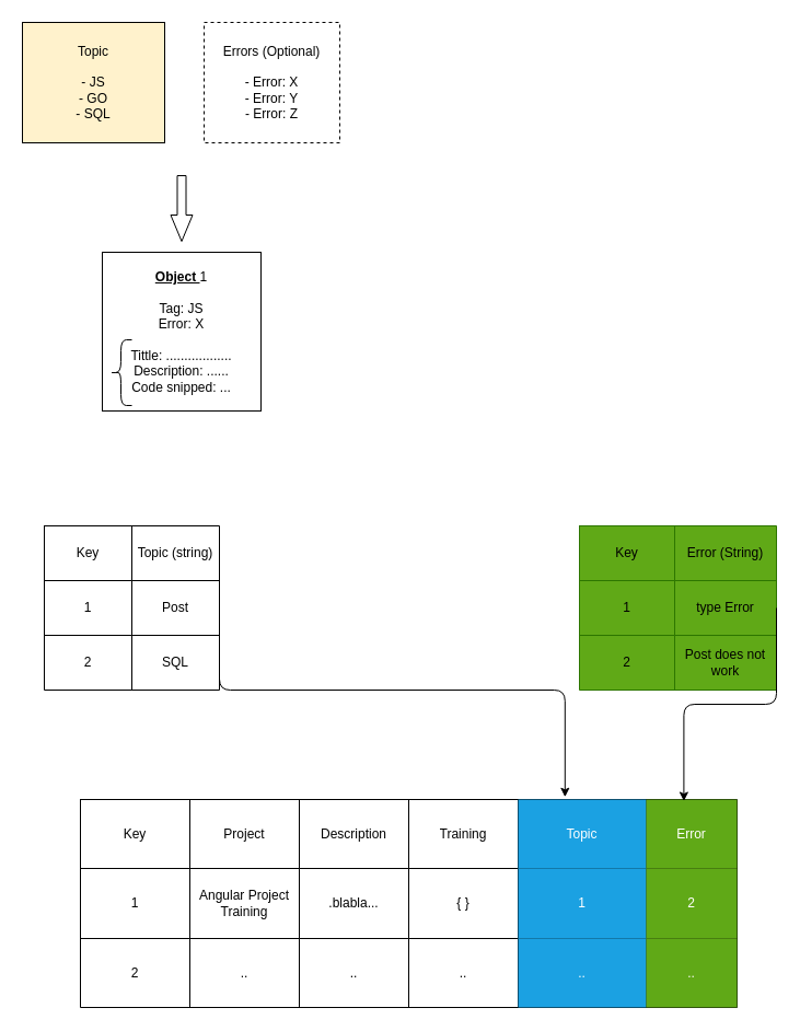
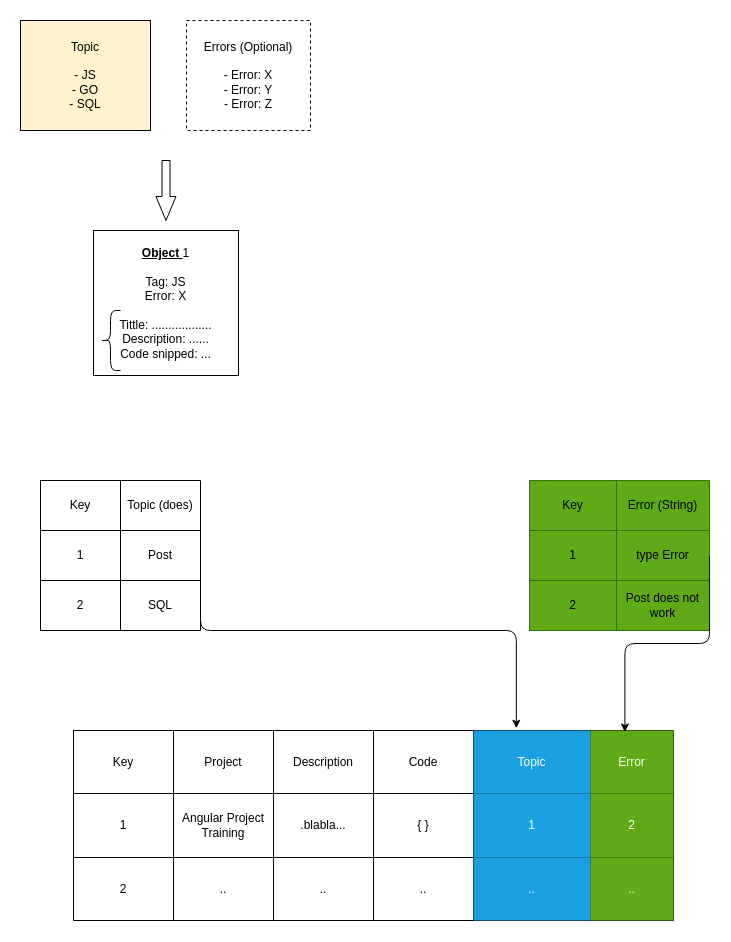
- <mxCell id="10" value="Topic (string)" style="shape=partialRectangle;html=1;whiteSpace=wrap;connectable=0;overflow=hidden;fillColor=none;top=0;left=0;bottom=0;right=0;pointerEvents=1;" parent="8" vertex="1"><mxGeometry x="80" width="80" height="50" as="geometry"><mxRectangle width="80" height="50" as="alternateBounds" /></mxGeometry></mxCell>
+ <mxCell id="10" value="Topic (does)" style="shape=partialRectangle;html=1;whiteSpace=wrap;connectable=0;overflow=hidden;fillColor=none;top=0;left=0;bottom=0;right=0;pointerEvents=1;" parent="8" vertex="1"><mxGeometry x="80" width="80" height="50" as="geometry"><mxRectangle width="80" height="50" as="alternateBounds" /></mxGeometry></mxCell>
- <mxCell id="32" value="Training" style="shape=partialRectangle;html=1;whiteSpace=wrap;connectable=0;overflow=hidden;fillColor=none;top=0;left=0;bottom=0;right=0;pointerEvents=1;" parent="28" vertex="1"><mxGeometry x="300" width="100" height="63" as="geometry"><mxRectangle width="100" height="63" as="alternateBounds" /></mxGeometry></mxCell>
+ <mxCell id="32" value="Code" style="shape=partialRectangle;html=1;whiteSpace=wrap;connectable=0;overflow=hidden;fillColor=none;top=0;left=0;bottom=0;right=0;pointerEvents=1;" parent="28" vertex="1"><mxGeometry x="300" width="100" height="63" as="geometry"><mxRectangle width="100" height="63" as="alternateBounds" /></mxGeometry></mxCell>
